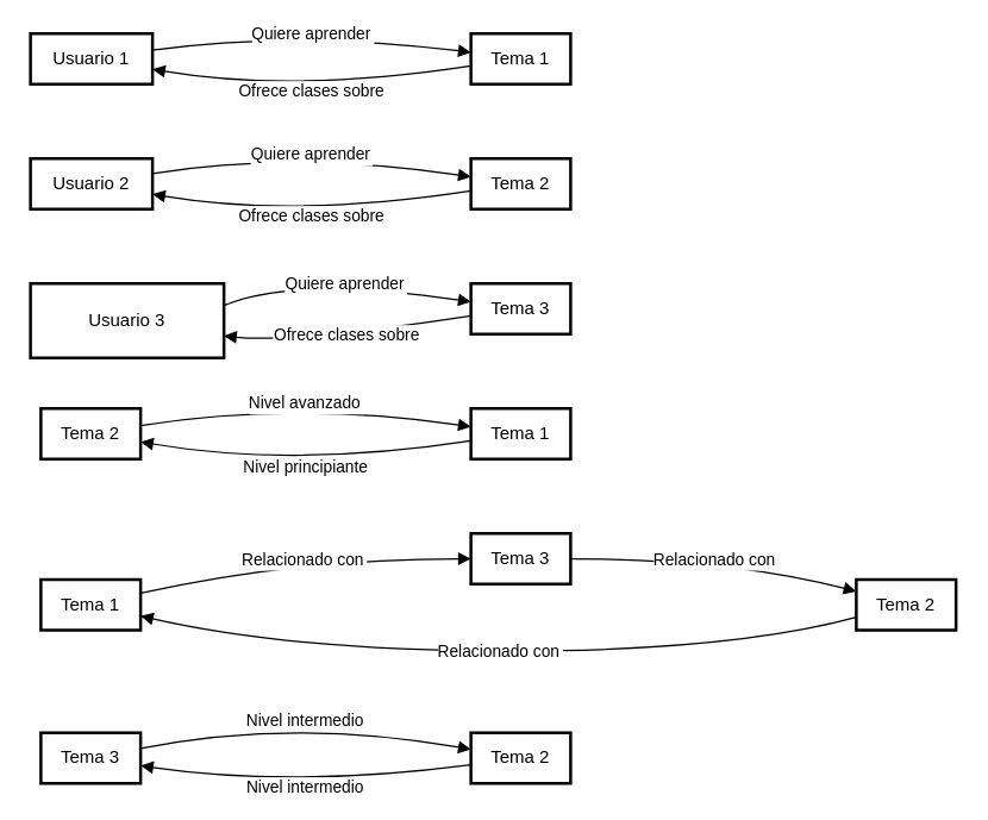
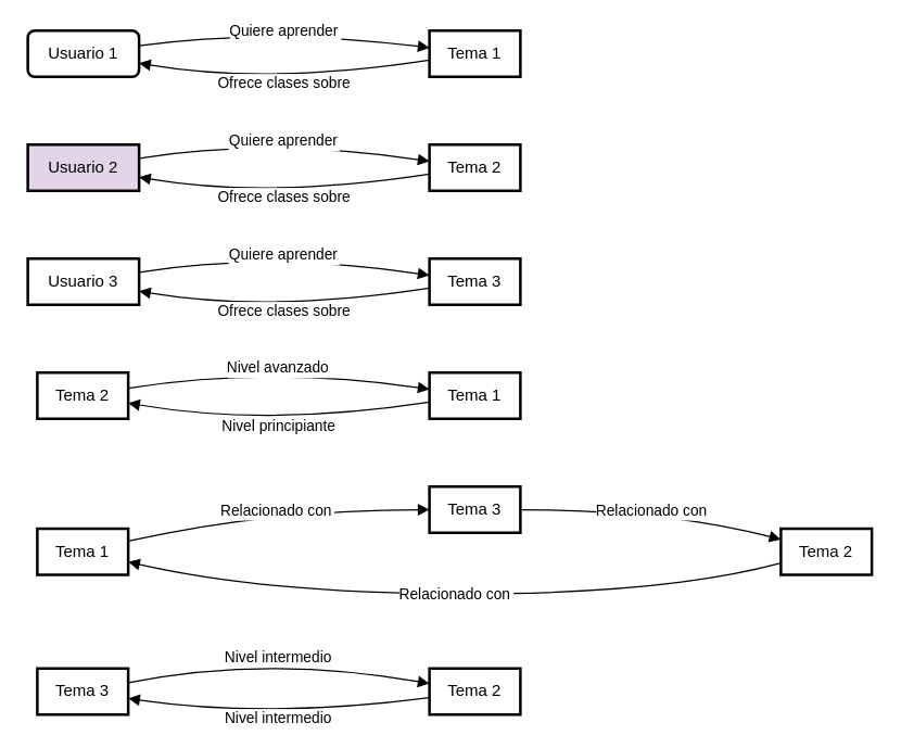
- <mxCell id="2" value="Usuario 1" style="whiteSpace=wrap;strokeWidth=2;" vertex="1" parent="1"><mxGeometry y="22" width="82" height="34" as="geometry" x="20" /></mxCell>
+ <mxCell id="2" value="Usuario 1" style="whiteSpace=wrap;strokeWidth=2;rounded=1;" vertex="1" parent="1"><mxGeometry y="22" width="82" height="34" as="geometry" x="20" /></mxCell>
- <mxCell id="4" value="Usuario 2" style="whiteSpace=wrap;strokeWidth=2;" vertex="1" parent="1"><mxGeometry y="106" width="82" height="34" as="geometry" x="20" /></mxCell>
+ <mxCell id="4" value="Usuario 2" style="whiteSpace=wrap;strokeWidth=2;fillColor=#e1d5e7;" vertex="1" parent="1"><mxGeometry y="106" width="82" height="34" as="geometry" x="20" /></mxCell>
- <mxCell id="6" value="Usuario 3" style="whiteSpace=wrap;strokeWidth=2;" vertex="1" parent="1"><mxGeometry x="20" y="190" width="130" height="50" as="geometry" /></mxCell>
+ <mxCell id="6" value="Usuario 3" style="whiteSpace=wrap;strokeWidth=2;" vertex="1" parent="1"><mxGeometry y="190" width="82" height="34" as="geometry" x="20" /></mxCell>
